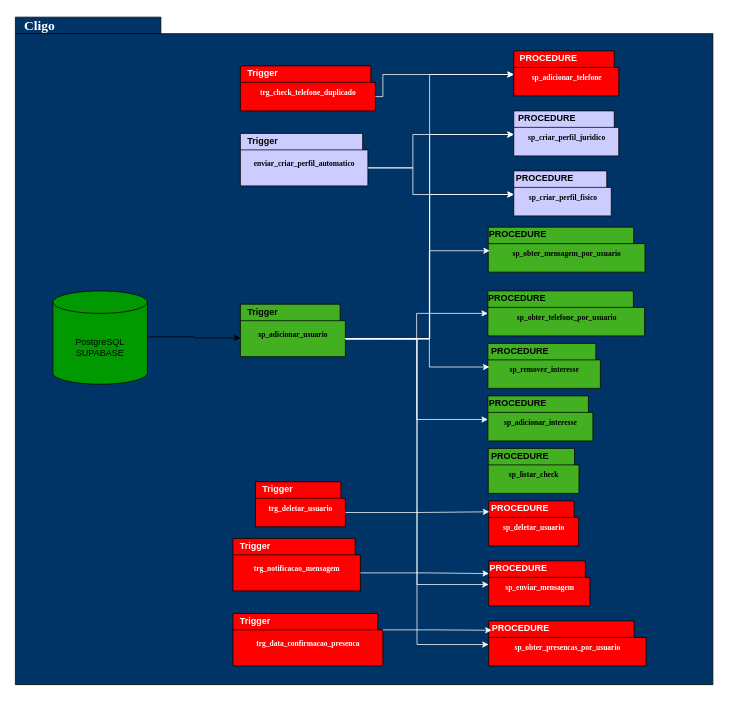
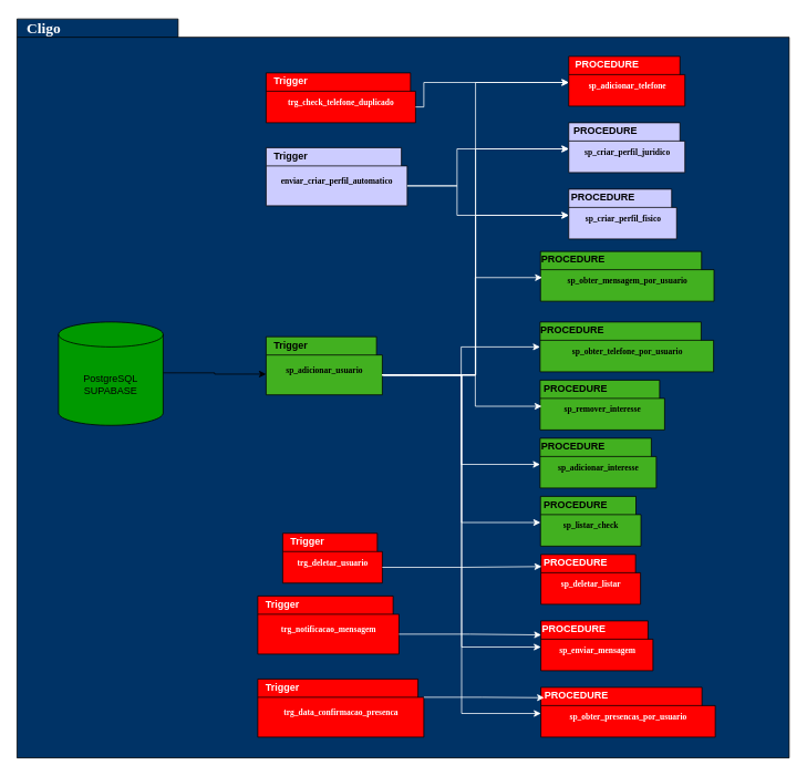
+ <mxCell id="44" style="edgeStyle=orthogonalEdgeStyle;rounded=0;orthogonalLoop=1;jettySize=auto;html=1;exitX=0;exitY=0;exitDx=140;exitDy=46;exitPerimeter=0;entryX=0;entryY=0;entryDx=0;entryDy=31.5;entryPerimeter=0;fillColor=#FFFFFF;strokeColor=#FFFFFF;" edge="1" parent="1" source="8" target="23"><mxGeometry relative="1" as="geometry" /></mxCell>
- <mxCell id="21" value="&lt;span style=&quot;color: rgb(255, 255, 255);&quot;&gt;sp_deletar_usuario&lt;/span&gt;" style="shape=folder;fontStyle=1;spacingTop=10;tabWidth=194;tabHeight=22;tabPosition=left;html=1;rounded=0;shadow=0;comic=0;labelBackgroundColor=none;strokeWidth=1;fillColor=#FF0000;fontFamily=Verdana;fontSize=10;align=center;" vertex="1" parent="1"><mxGeometry x="651" y="667" width="120" height="60" as="geometry" /></mxCell>
+ <mxCell id="21" value="&lt;span style=&quot;color: rgb(255, 255, 255);&quot;&gt;sp_deletar_listar&lt;/span&gt;" style="shape=folder;fontStyle=1;spacingTop=10;tabWidth=194;tabHeight=22;tabPosition=left;html=1;rounded=0;shadow=0;comic=0;labelBackgroundColor=none;strokeWidth=1;fillColor=#FF0000;fontFamily=Verdana;fontSize=10;align=center;" vertex="1" parent="1"><mxGeometry x="651" y="667" width="120" height="60" as="geometry" /></mxCell>
